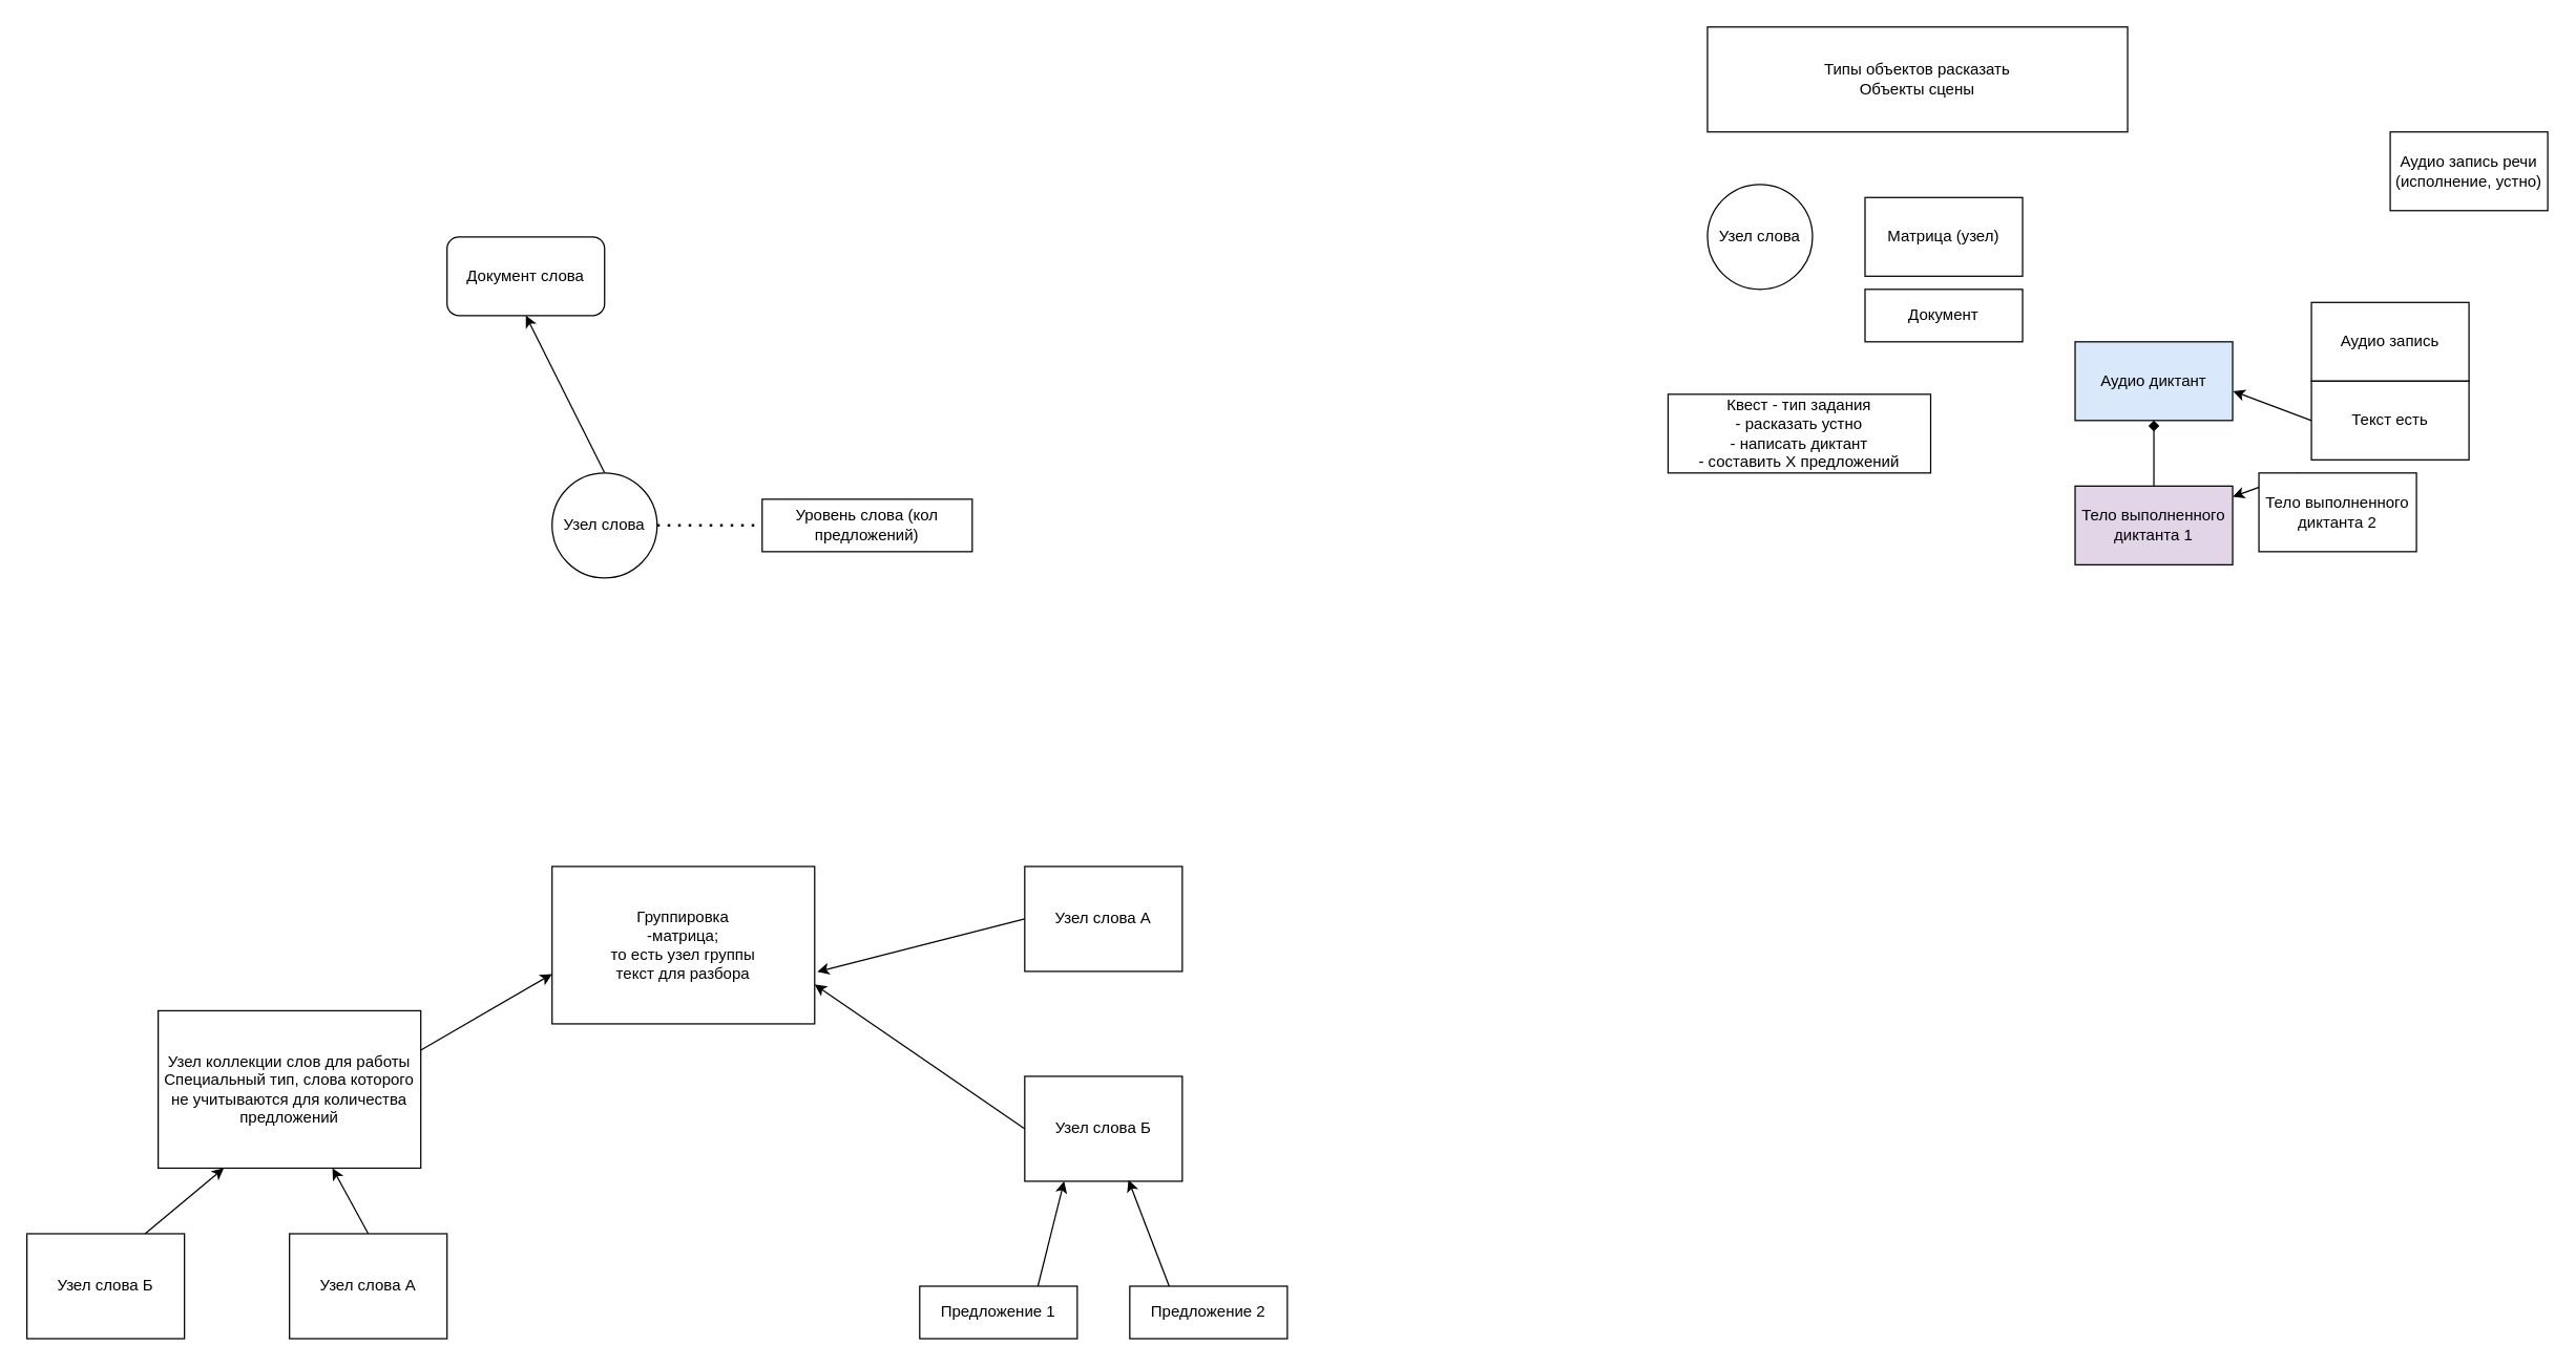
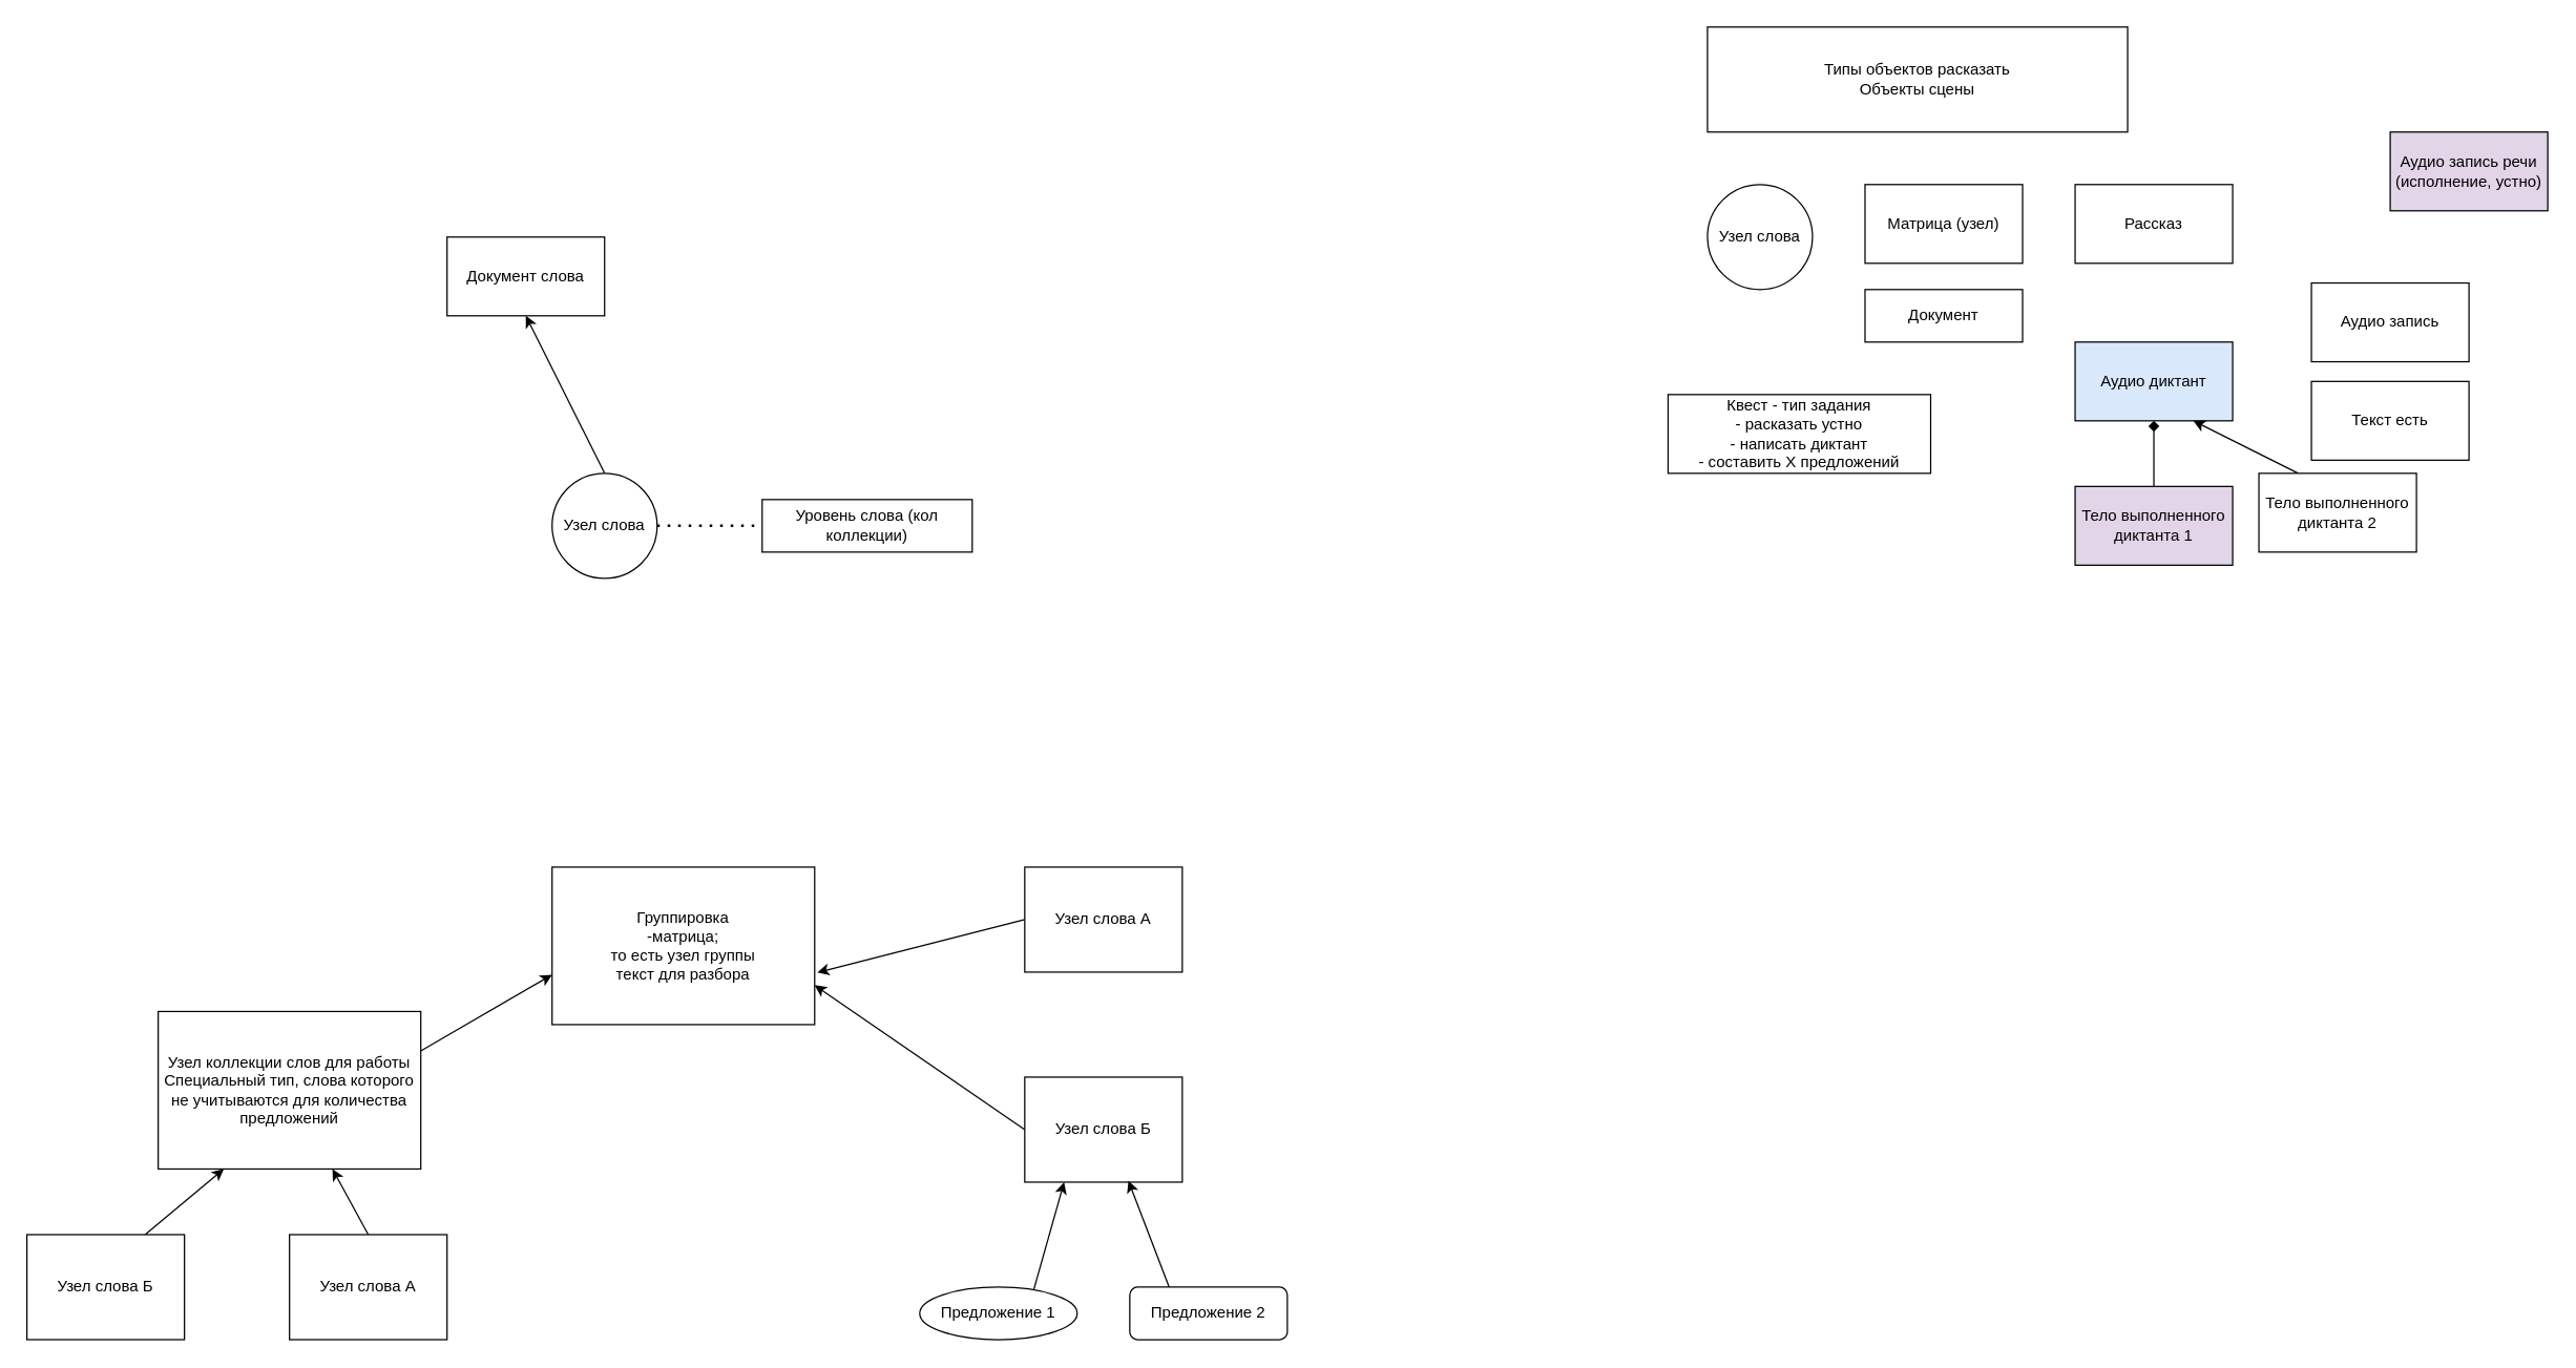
- <mxCell id="35" value="Аудио запись речи&lt;br&gt;(исполнение, устно)" style="rounded=0;whiteSpace=wrap;html=1;" vertex="1" parent="1"><mxGeometry x="1820" y="100" width="120" height="60" as="geometry" /></mxCell>
+ <mxCell id="35" value="Аудио запись речи&lt;br&gt;(исполнение, устно)" style="rounded=0;whiteSpace=wrap;html=1;fillColor=#e1d5e7;" vertex="1" parent="1"><mxGeometry x="1820" y="100" width="120" height="60" as="geometry" /></mxCell>
+ <mxCell id="26" value="Рассказ" style="rounded=0;whiteSpace=wrap;html=1;" vertex="1" parent="1"><mxGeometry x="1580" y="140" width="120" height="60" as="geometry" /></mxCell>
- <mxCell id="24" value="Матрица (узел)" style="rounded=0;whiteSpace=wrap;html=1;" vertex="1" parent="1"><mxGeometry x="1420" y="150" width="120" height="60" as="geometry" /></mxCell>
+ <mxCell id="24" value="Матрица (узел)" style="rounded=0;whiteSpace=wrap;html=1;" vertex="1" parent="1"><mxGeometry x="1420" y="140" width="120" height="60" as="geometry" /></mxCell>
- <mxCell id="19" value="Документ слова" style="whiteSpace=wrap;html=1;rounded=1;" vertex="1" parent="1"><mxGeometry x="340" y="180" width="120" height="60" as="geometry" /></mxCell>
+ <mxCell id="19" value="Документ слова" style="rounded=0;whiteSpace=wrap;html=1;" vertex="1" parent="1"><mxGeometry x="340" y="180" width="120" height="60" as="geometry" /></mxCell>
- <mxCell id="28" value="Аудио запись" style="rounded=0;whiteSpace=wrap;html=1;" vertex="1" parent="1"><mxGeometry x="1760" y="230" width="120" height="60" as="geometry" /></mxCell>
+ <mxCell id="28" value="Аудио запись" style="rounded=0;whiteSpace=wrap;html=1;" vertex="1" parent="1"><mxGeometry x="1760" y="215" width="120" height="60" as="geometry" /></mxCell>
- <mxCell id="29" style="edgeStyle=none;rounded=0;orthogonalLoop=1;jettySize=auto;html=1;exitX=0;exitY=0.5;exitDx=0;exitDy=0;entryX=1.003;entryY=0.628;entryDx=0;entryDy=0;entryPerimeter=0;" edge="1" parent="1" source="30" target="27"><mxGeometry relative="1" as="geometry" /></mxCell>
- <mxCell id="33" style="edgeStyle=none;rounded=0;orthogonalLoop=1;jettySize=auto;html=1;exitX=0.25;exitY=0;exitDx=0;exitDy=0;" edge="1" parent="1" source="34" target="32"><mxGeometry relative="1" as="geometry" /></mxCell>
+ <mxCell id="33" style="edgeStyle=none;rounded=0;orthogonalLoop=1;jettySize=auto;html=1;exitX=0.25;exitY=0;exitDx=0;exitDy=0;entryX=0.75;entryY=1;entryDx=0;entryDy=0;" edge="1" parent="1" source="34" target="27"><mxGeometry relative="1" as="geometry" /></mxCell>
- <mxCell id="20" value="Уровень слова (кол предложений)" style="rounded=0;whiteSpace=wrap;html=1;" vertex="1" parent="1"><mxGeometry x="580" y="380" width="160" height="40" as="geometry" /></mxCell>
+ <mxCell id="20" value="Уровень слова (кол коллекции)" style="rounded=0;whiteSpace=wrap;html=1;" vertex="1" parent="1"><mxGeometry x="580" y="380" width="160" height="40" as="geometry" /></mxCell>
- <mxCell id="14" value="Предложение 1" style="rounded=0;whiteSpace=wrap;html=1;" vertex="1" parent="1"><mxGeometry x="700" y="980" width="120" height="40" as="geometry" /></mxCell>
+ <mxCell id="14" value="Предложение 1" style="ellipse;whiteSpace=wrap;html=1;" vertex="1" parent="1"><mxGeometry x="700" y="980" width="120" height="40" as="geometry" /></mxCell>
- <mxCell id="16" value="Предложение 2" style="rounded=0;whiteSpace=wrap;html=1;" vertex="1" parent="1"><mxGeometry x="860" y="980" width="120" height="40" as="geometry" /></mxCell>
+ <mxCell id="16" value="Предложение 2" style="whiteSpace=wrap;html=1;rounded=1;" vertex="1" parent="1"><mxGeometry x="860" y="980" width="120" height="40" as="geometry" /></mxCell>
